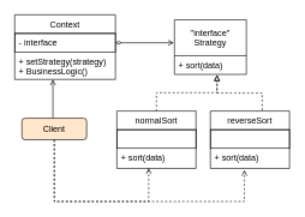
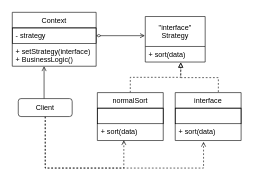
- <mxCell id="7" value="- interface" style="text;strokeColor=#000000;fillColor=none;align=left;verticalAlign=top;spacingLeft=4;spacingRight=4;overflow=hidden;rotatable=0;points=[[0,0.5],[1,0.5]];portConstraint=eastwest;" vertex="1" parent="6"><mxGeometry y="26" width="140" height="26" as="geometry" /></mxCell>
+ <mxCell id="7" value="- strategy" style="text;strokeColor=#000000;fillColor=none;align=left;verticalAlign=top;spacingLeft=4;spacingRight=4;overflow=hidden;rotatable=0;points=[[0,0.5],[1,0.5]];portConstraint=eastwest;" vertex="1" parent="6"><mxGeometry y="26" width="140" height="26" as="geometry" /></mxCell>
- <mxCell id="8" value="+ setStrategy(strategy)&#10;+ BusinessLogic()" style="text;strokeColor=none;fillColor=none;align=left;verticalAlign=top;spacingLeft=4;spacingRight=4;overflow=hidden;rotatable=0;points=[[0,0.5],[1,0.5]];portConstraint=eastwest;" vertex="1" parent="6"><mxGeometry y="52" width="140" height="38" as="geometry" /></mxCell>
+ <mxCell id="8" value="+ setStrategy(interface)&#10;+ BusinessLogic()" style="text;strokeColor=none;fillColor=none;align=left;verticalAlign=top;spacingLeft=4;spacingRight=4;overflow=hidden;rotatable=0;points=[[0,0.5],[1,0.5]];portConstraint=eastwest;" vertex="1" parent="6"><mxGeometry y="52" width="140" height="38" as="geometry" /></mxCell>
- <mxCell id="17" value="reverseSort" style="swimlane;fontStyle=0;childLayout=stackLayout;horizontal=1;startSize=26;horizontalStack=0;resizeParent=1;resizeParentMax=0;resizeLast=0;collapsible=1;marginBottom=0;" vertex="1" parent="1"><mxGeometry x="292" y="154" width="110" height="80" as="geometry" /></mxCell>
+ <mxCell id="17" value="interface" style="swimlane;fontStyle=0;childLayout=stackLayout;horizontal=1;startSize=26;horizontalStack=0;resizeParent=1;resizeParentMax=0;resizeLast=0;collapsible=1;marginBottom=0;" vertex="1" parent="1"><mxGeometry x="292" y="154" width="110" height="80" as="geometry" /></mxCell>
- <mxCell id="5" value="Client" style="rounded=1;whiteSpace=wrap;html=1;fillColor=#ffe6cc;" vertex="1" parent="1"><mxGeometry x="30" y="164" width="90" height="30" as="geometry" /></mxCell>
+ <mxCell id="5" value="Client" style="rounded=1;whiteSpace=wrap;html=1;" vertex="1" parent="1"><mxGeometry x="30" y="164" width="90" height="30" as="geometry" /></mxCell>
